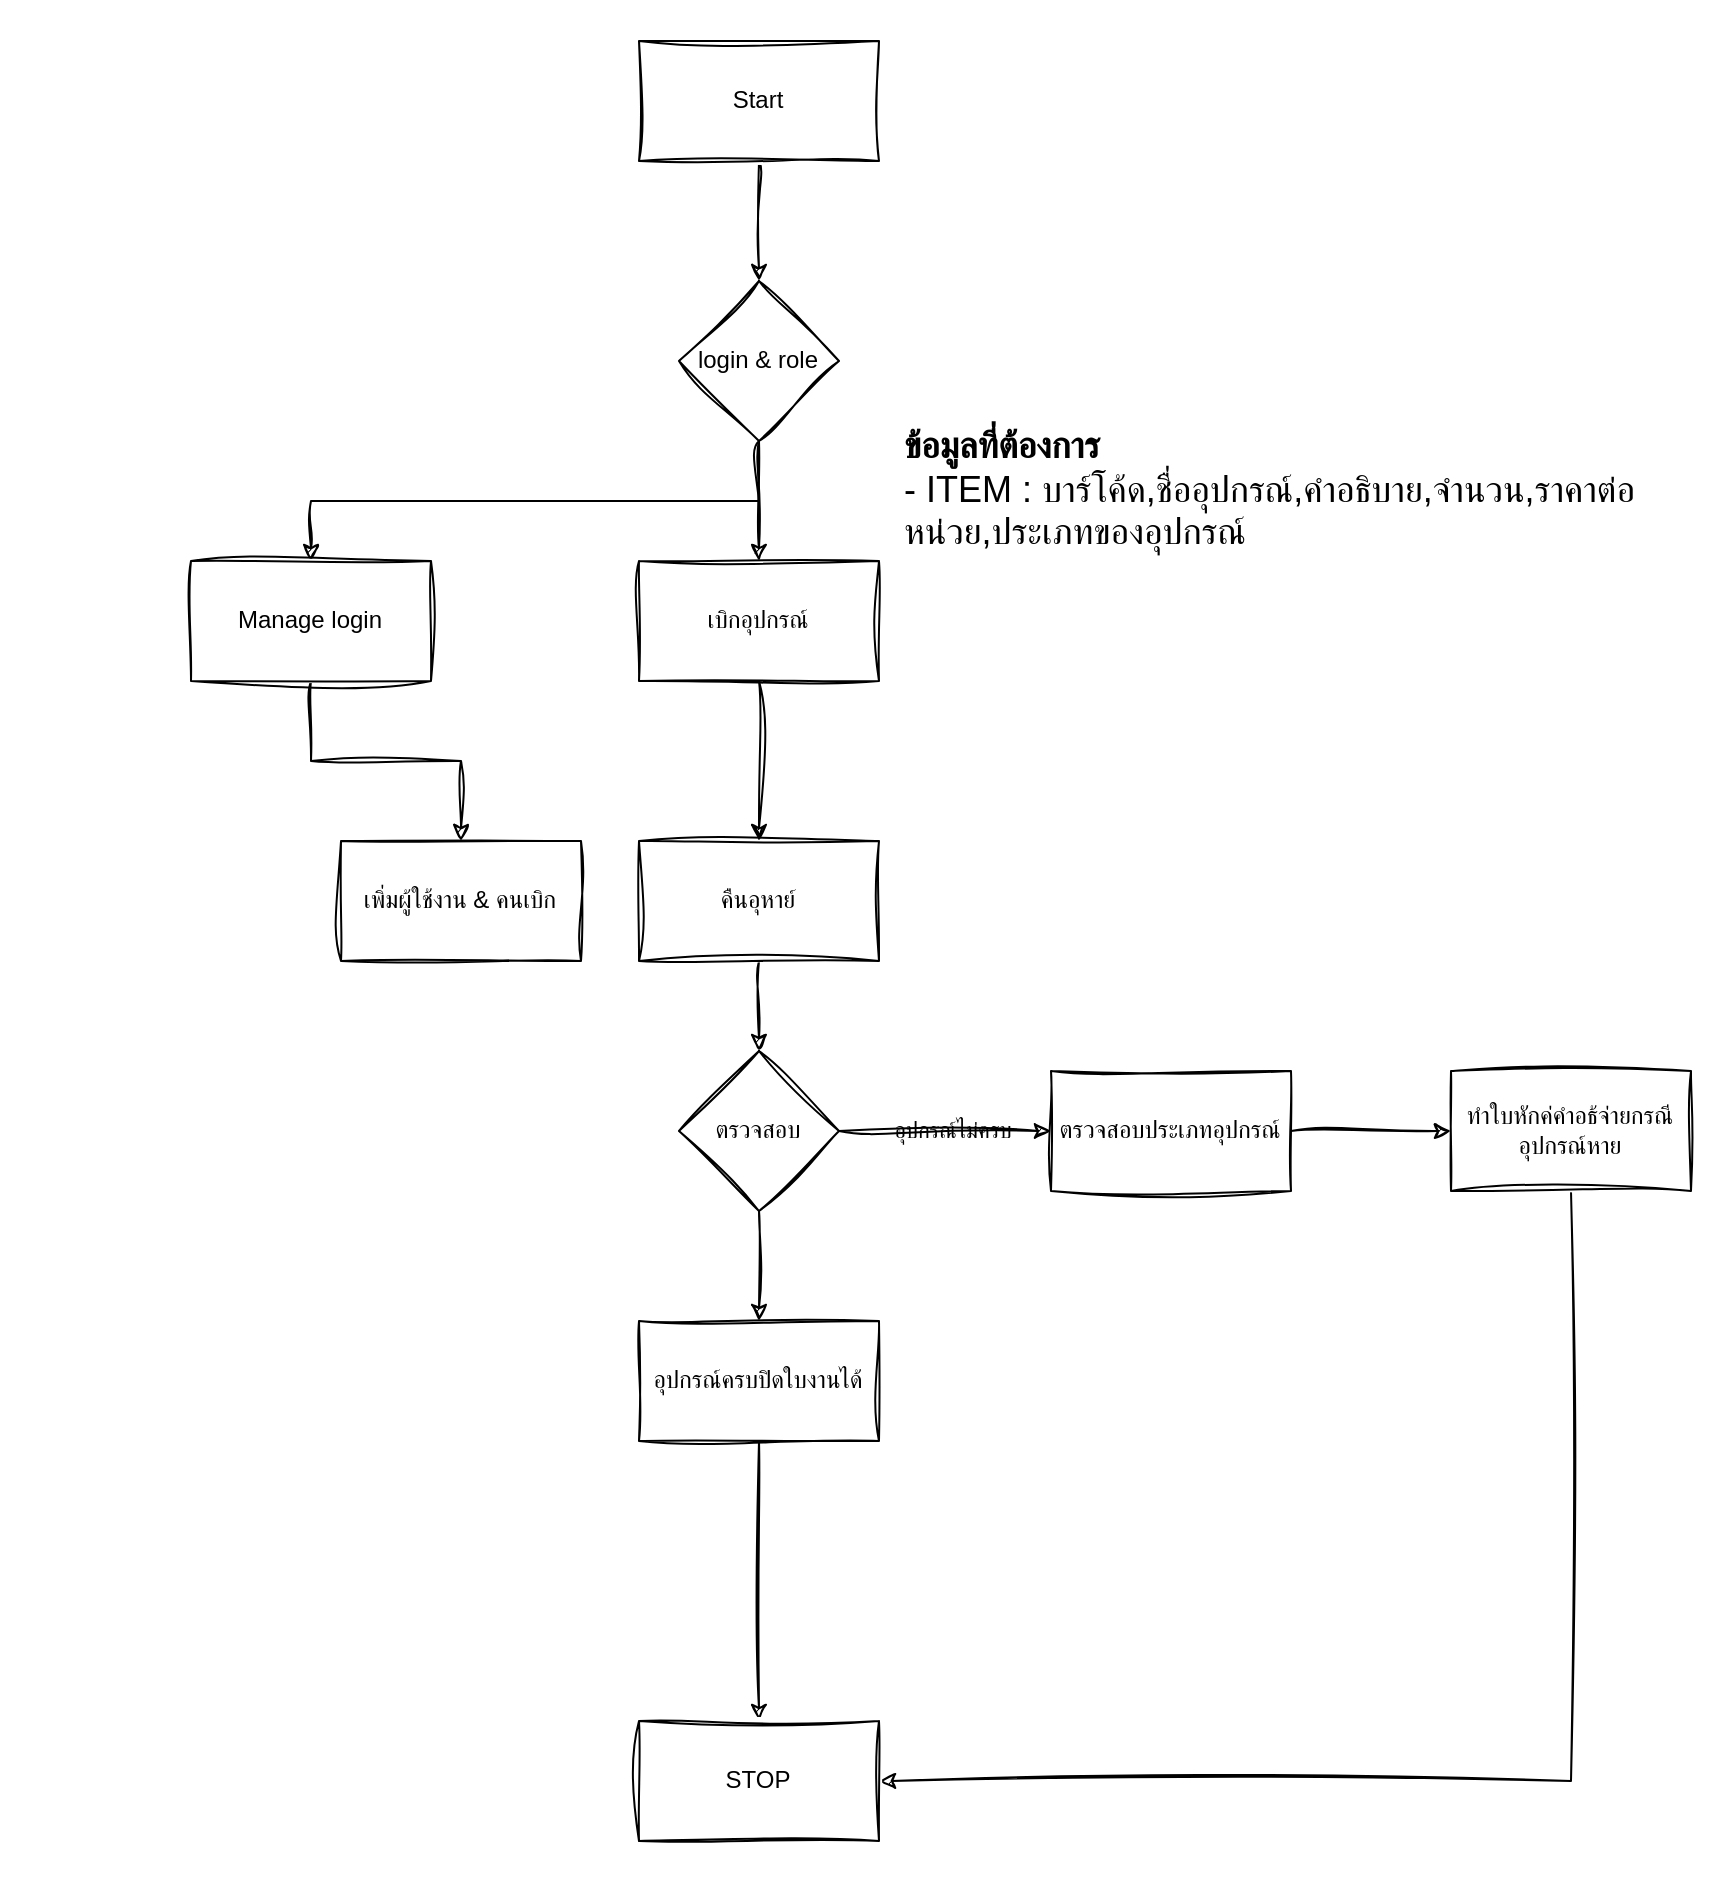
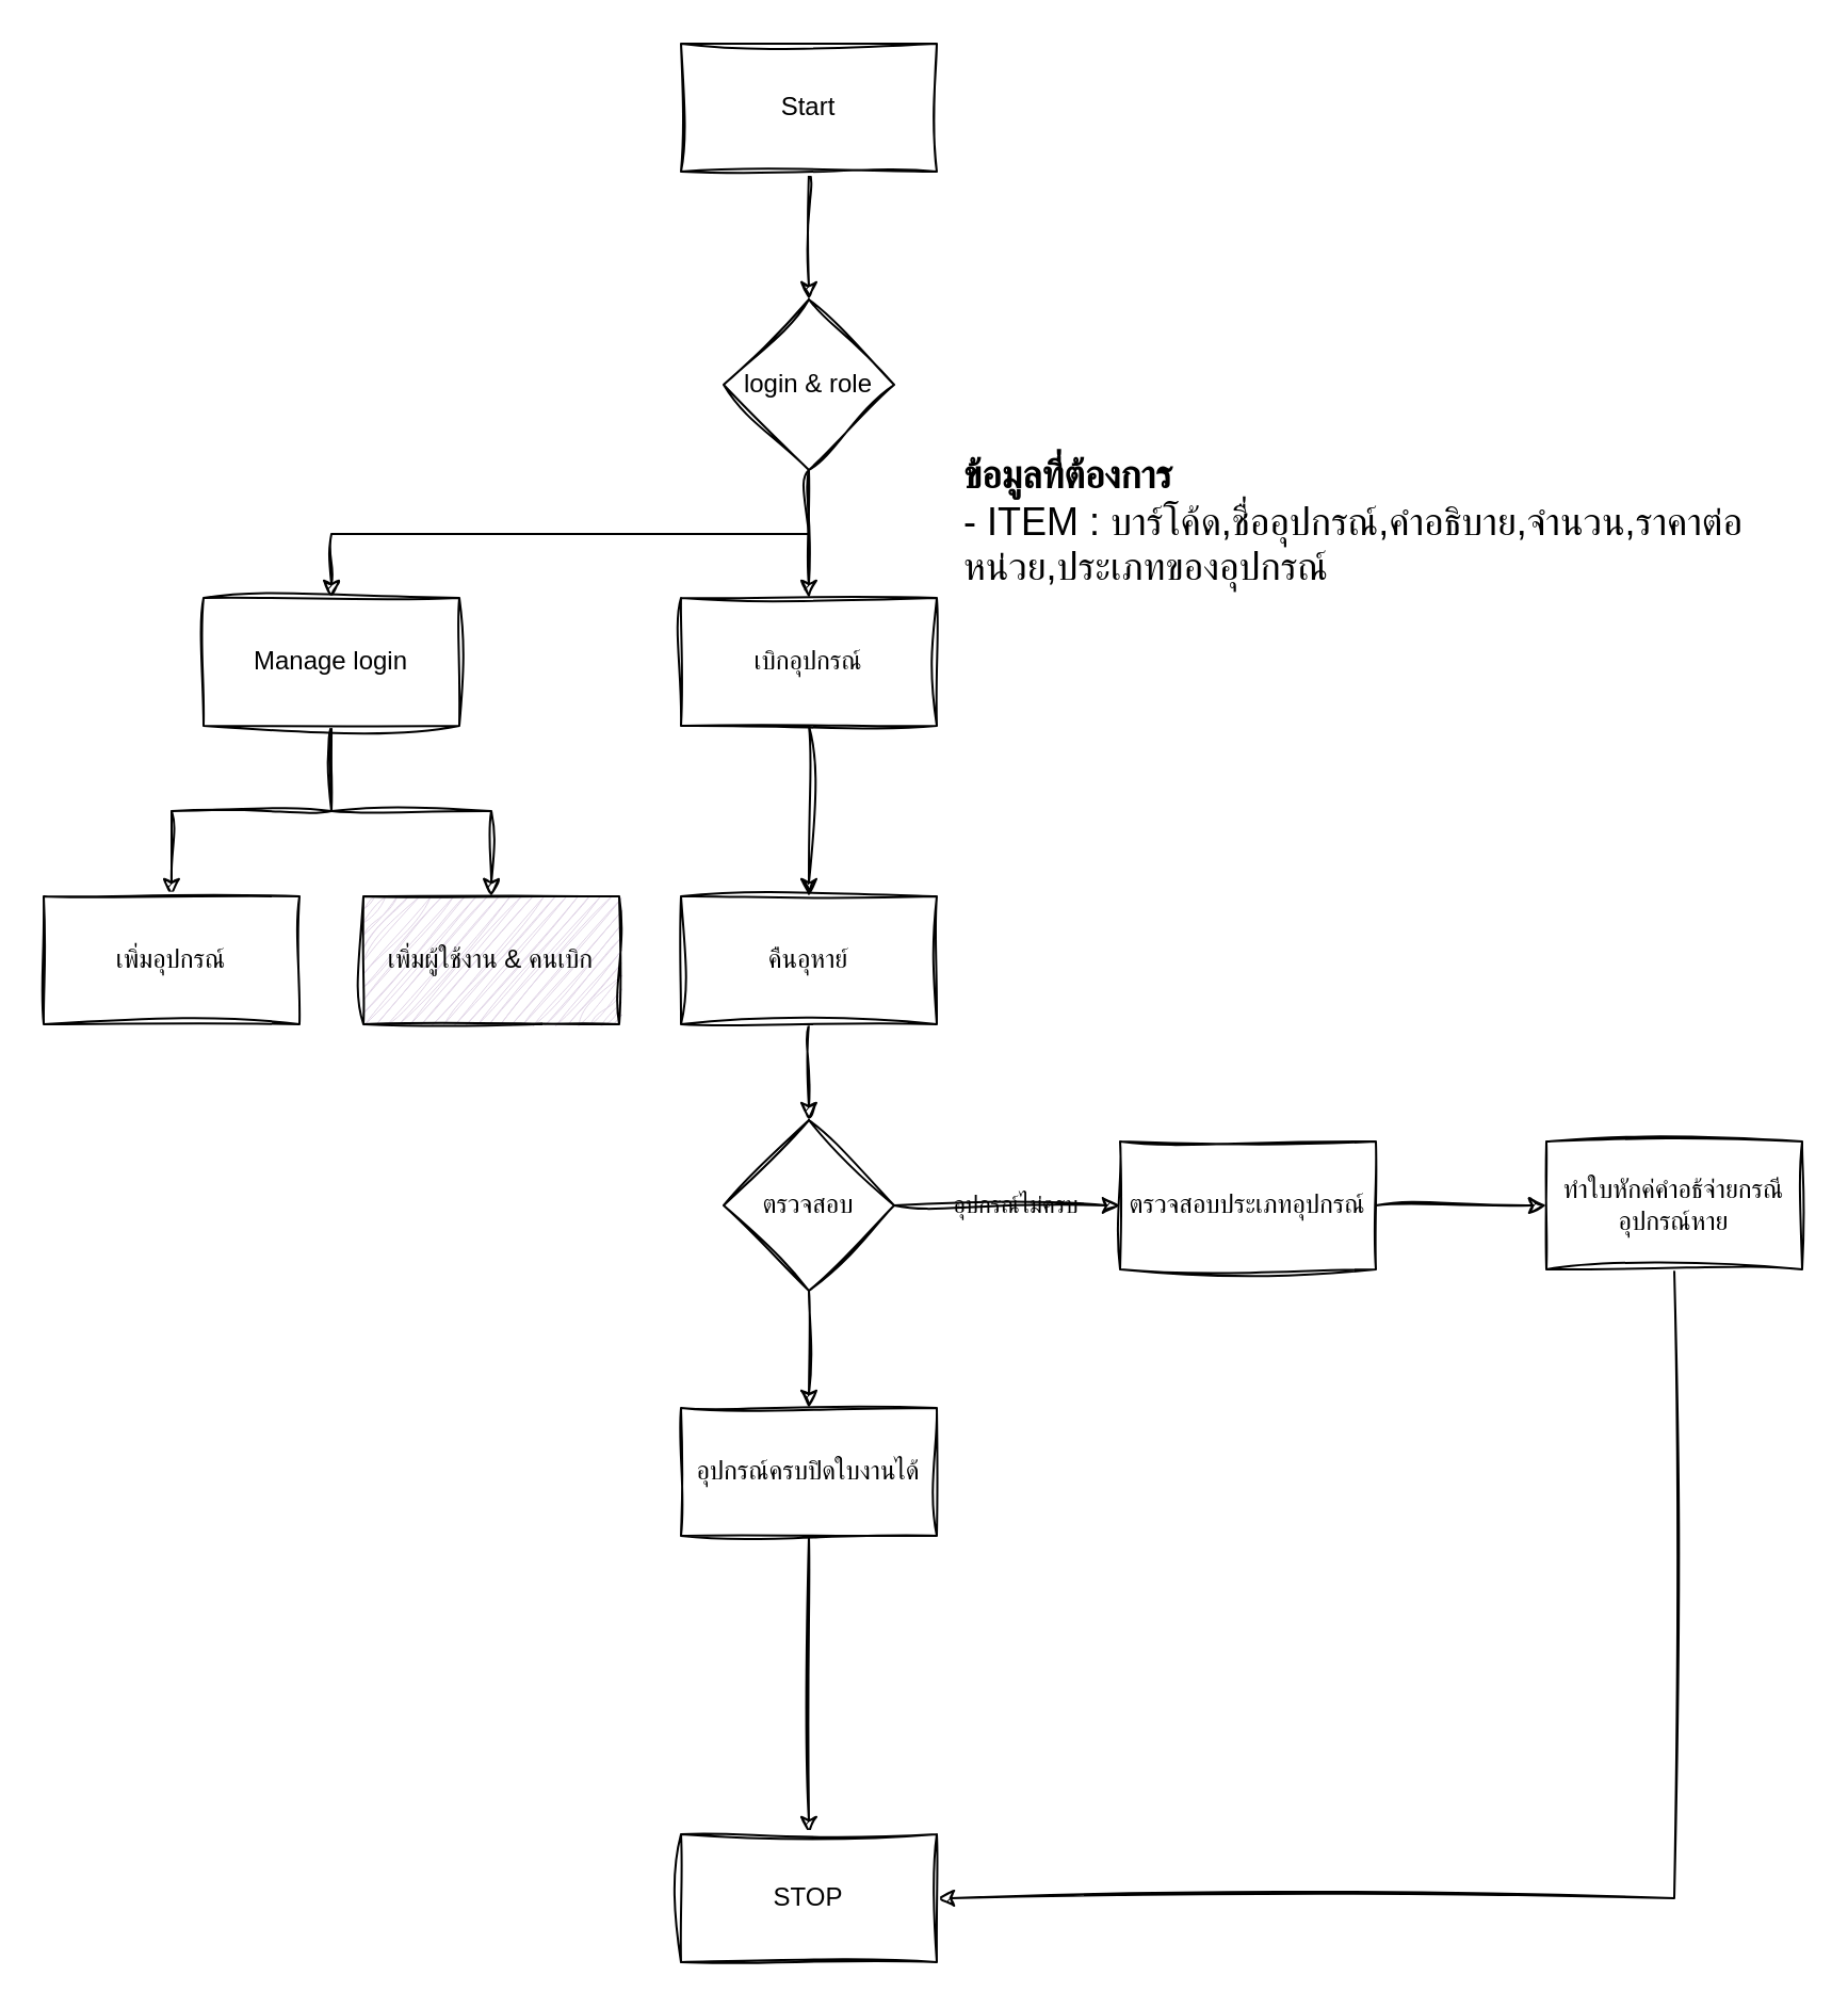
+ <mxCell id="7" style="edgeStyle=orthogonalEdgeStyle;rounded=0;orthogonalLoop=1;jettySize=auto;html=1;exitX=0.5;exitY=1;exitDx=0;exitDy=0;sketch=1;curveFitting=1;jiggle=2;labelBackgroundColor=none;fontColor=default;" edge="1" parent="1" source="9" target="26"><mxGeometry relative="1" as="geometry" /></mxCell>
+ <mxCell id="26" value="เพิ่มอุปกรณ์" style="rounded=0;whiteSpace=wrap;html=1;sketch=1;curveFitting=1;jiggle=2;labelBackgroundColor=none;" vertex="1" parent="1"><mxGeometry y="420" width="120" height="60" as="geometry" x="20" /></mxCell>
- <mxCell id="27" value="เพิ่มผู้ใช้งาน &amp;amp; คนเบิก" style="rounded=0;whiteSpace=wrap;html=1;sketch=1;curveFitting=1;jiggle=2;labelBackgroundColor=none;" vertex="1" parent="1"><mxGeometry x="170" y="420" width="120" height="60" as="geometry" /></mxCell>
+ <mxCell id="27" value="เพิ่มผู้ใช้งาน &amp;amp; คนเบิก" style="rounded=0;whiteSpace=wrap;html=1;sketch=1;curveFitting=1;jiggle=2;labelBackgroundColor=none;fillColor=#e1d5e7;" vertex="1" parent="1"><mxGeometry x="170" y="420" width="120" height="60" as="geometry" /></mxCell>
